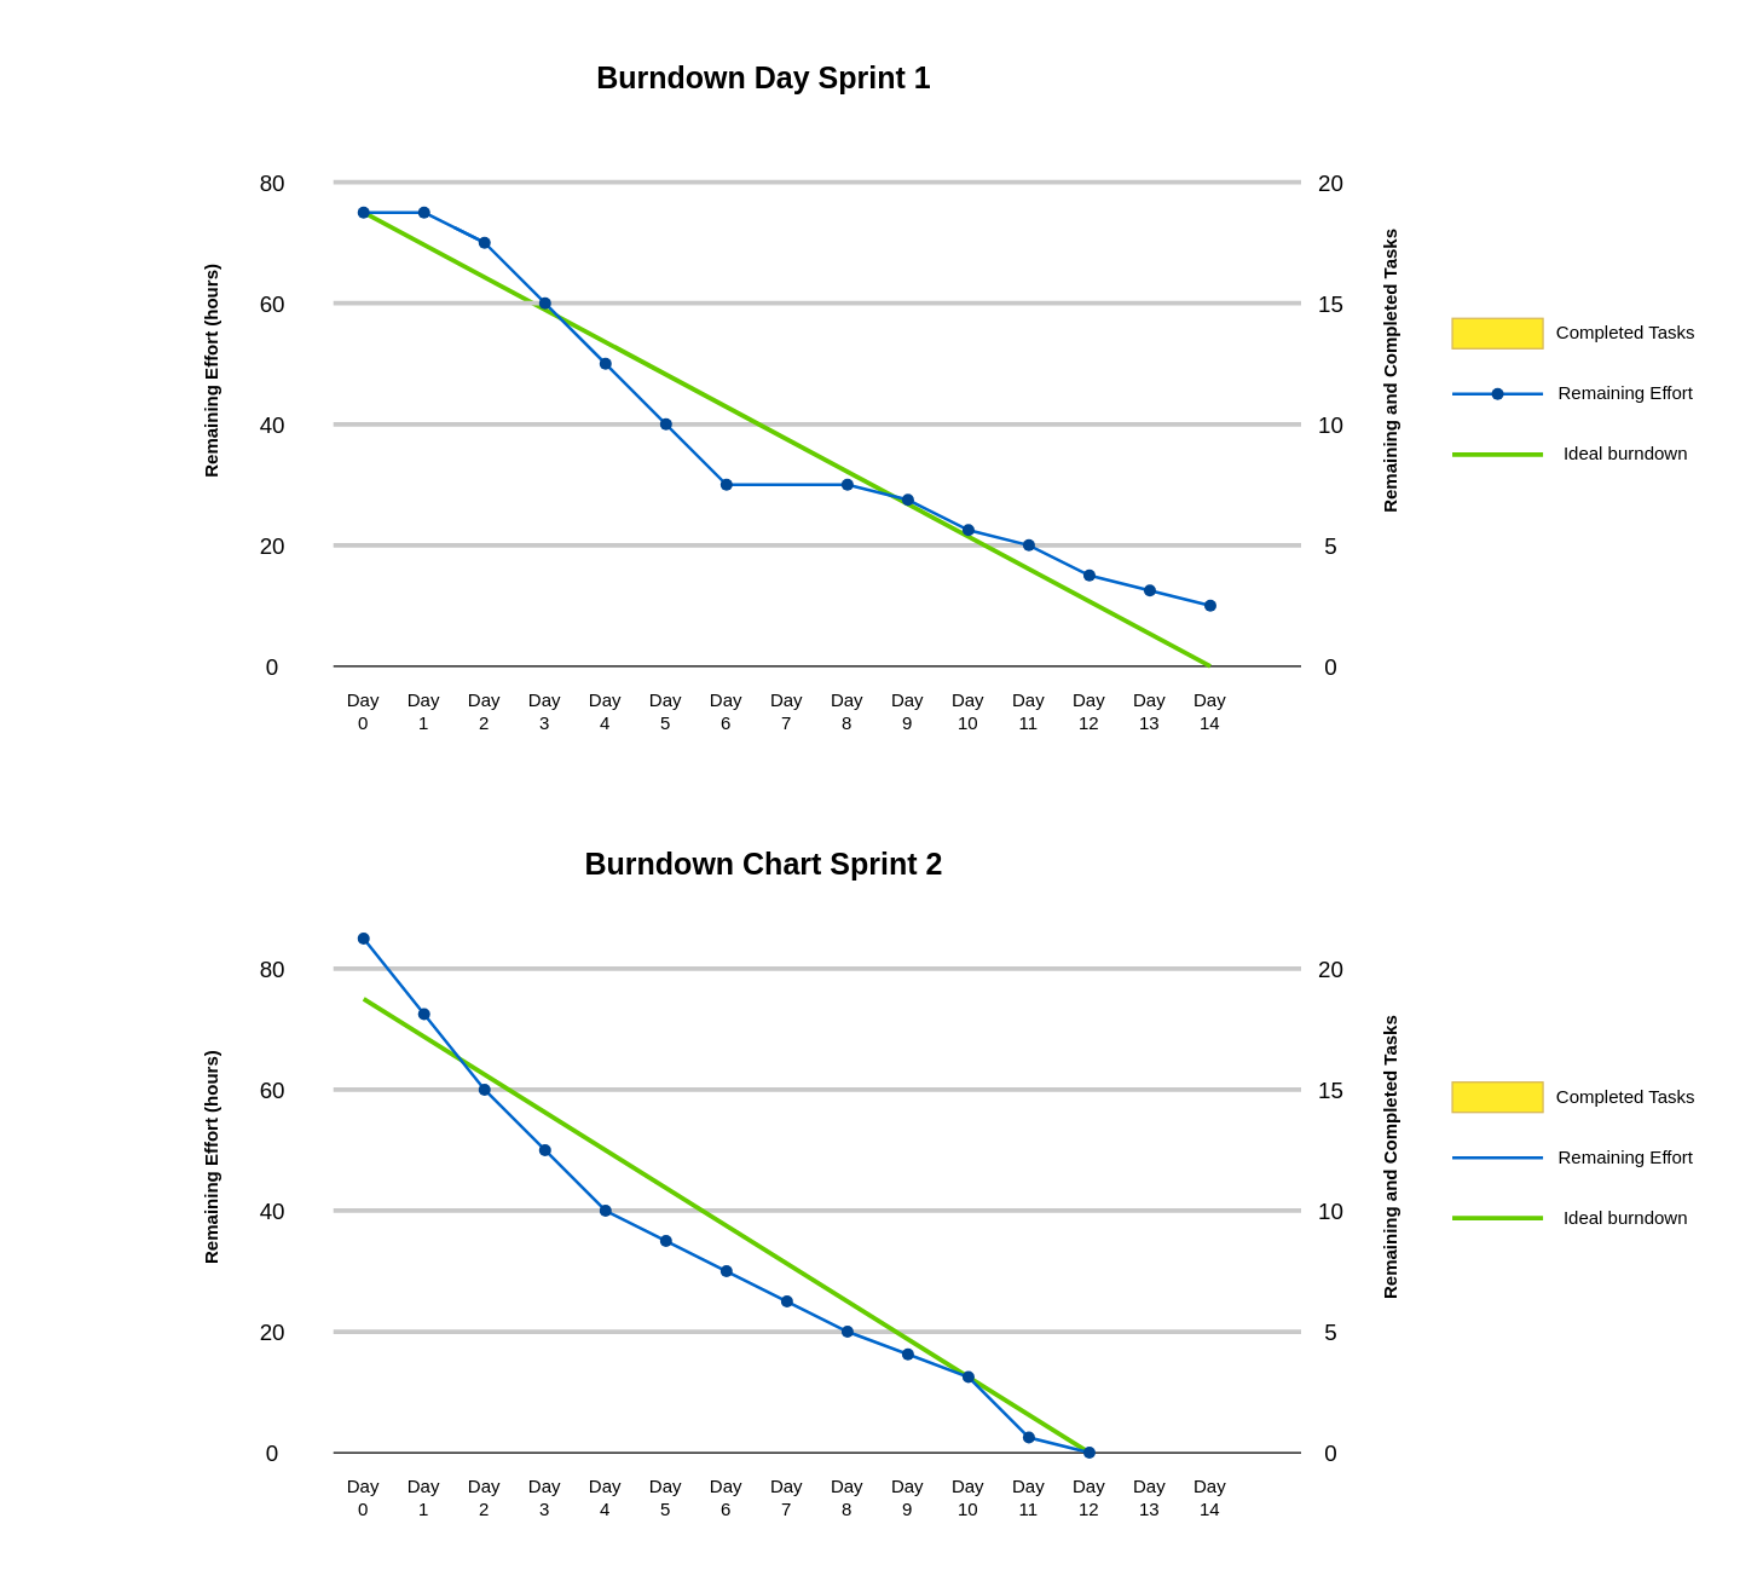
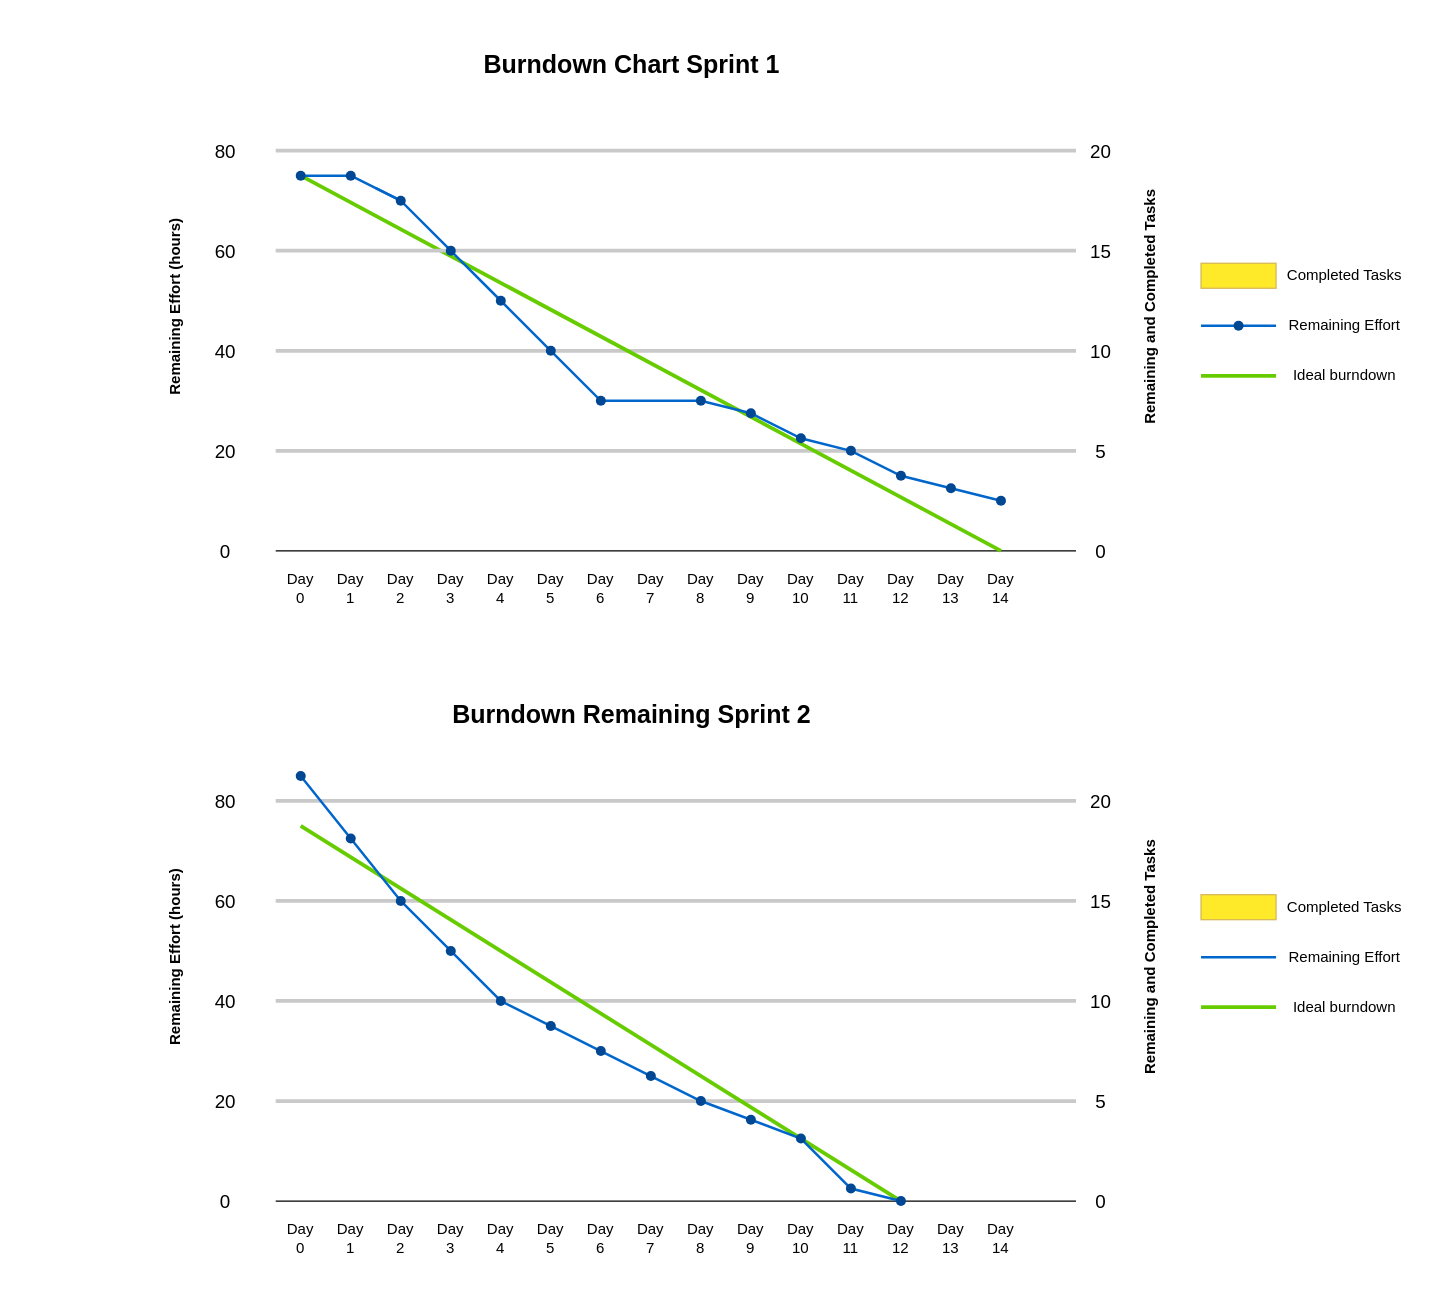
- <mxCell id="27" value="&lt;b&gt;&lt;font style=&quot;font-size: 20px;&quot;&gt;Burndown Day Sprint 1&lt;/font&gt;&lt;/b&gt;" style="text;html=1;strokeColor=none;fillColor=none;align=center;verticalAlign=middle;whiteSpace=wrap;rounded=0;fontSize=15;" vertex="1" parent="1"><mxGeometry x="360" y="20" width="290" height="60" as="geometry" /></mxCell>
+ <mxCell id="27" value="&lt;b&gt;&lt;font style=&quot;font-size: 20px;&quot;&gt;Burndown Chart Sprint 1&lt;/font&gt;&lt;/b&gt;" style="text;html=1;strokeColor=none;fillColor=none;align=center;verticalAlign=middle;whiteSpace=wrap;rounded=0;fontSize=15;" vertex="1" parent="1"><mxGeometry x="360" y="20" width="290" height="60" as="geometry" /></mxCell>
- <mxCell id="62" value="&lt;b&gt;&lt;font style=&quot;font-size: 20px;&quot;&gt;Burndown Chart Sprint 2&lt;/font&gt;&lt;/b&gt;" style="text;html=1;strokeColor=none;fillColor=none;align=center;verticalAlign=middle;whiteSpace=wrap;rounded=0;fontSize=15;" vertex="1" parent="1"><mxGeometry x="360" y="540" width="290" height="60" as="geometry" /></mxCell>
+ <mxCell id="62" value="&lt;b&gt;&lt;font style=&quot;font-size: 20px;&quot;&gt;Burndown Remaining Sprint 2&lt;/font&gt;&lt;/b&gt;" style="text;html=1;strokeColor=none;fillColor=none;align=center;verticalAlign=middle;whiteSpace=wrap;rounded=0;fontSize=15;" vertex="1" parent="1"><mxGeometry x="360" y="540" width="290" height="60" as="geometry" /></mxCell>
